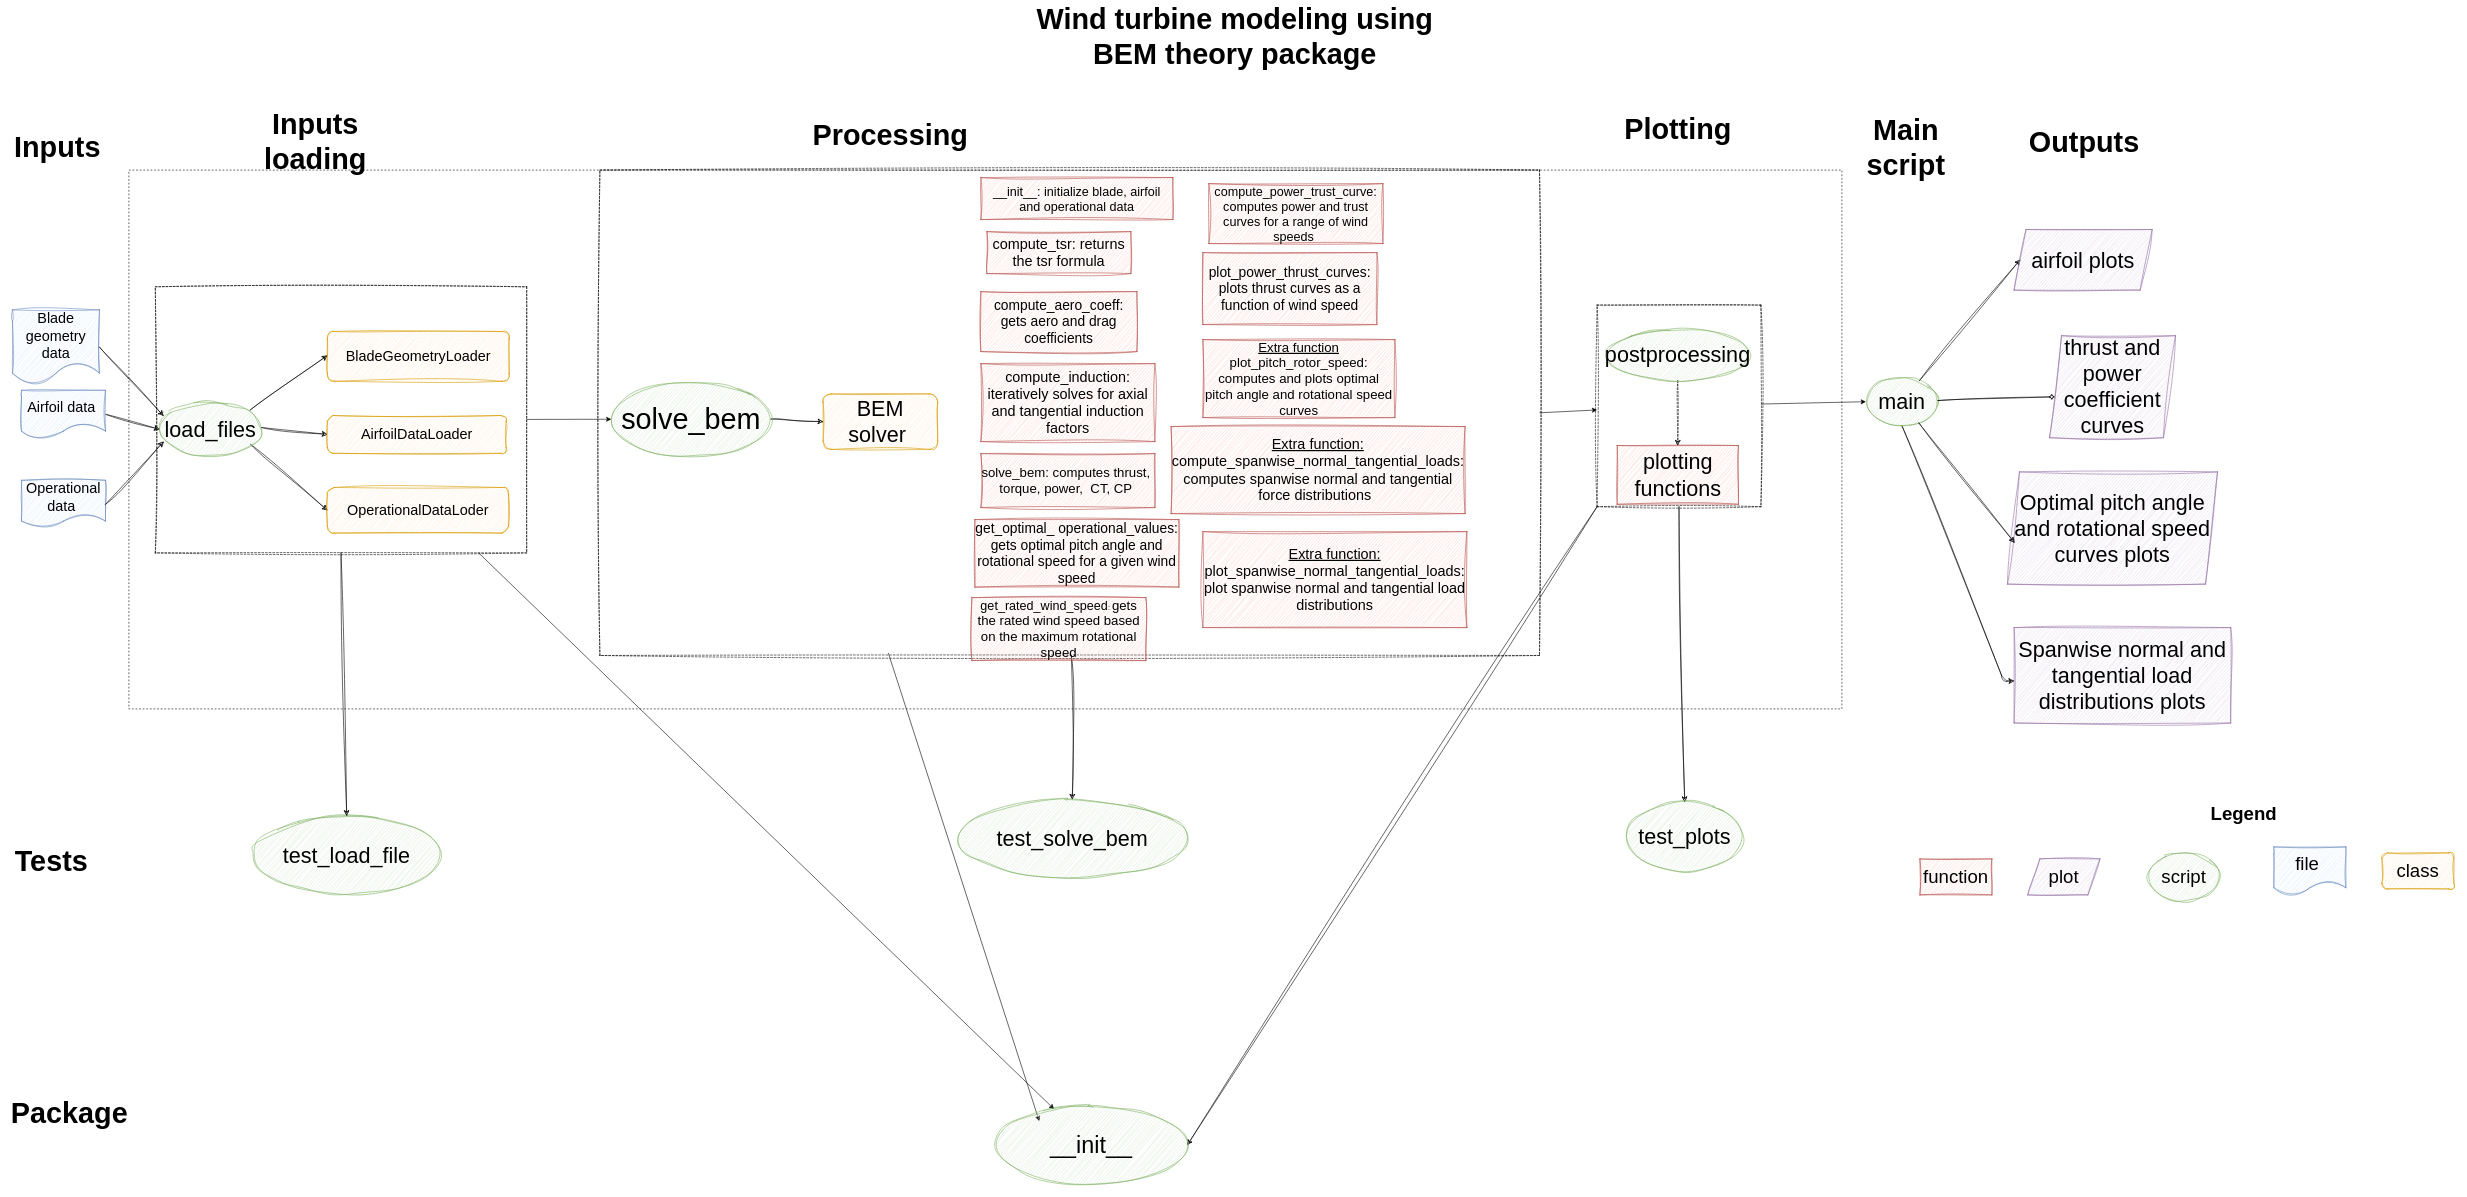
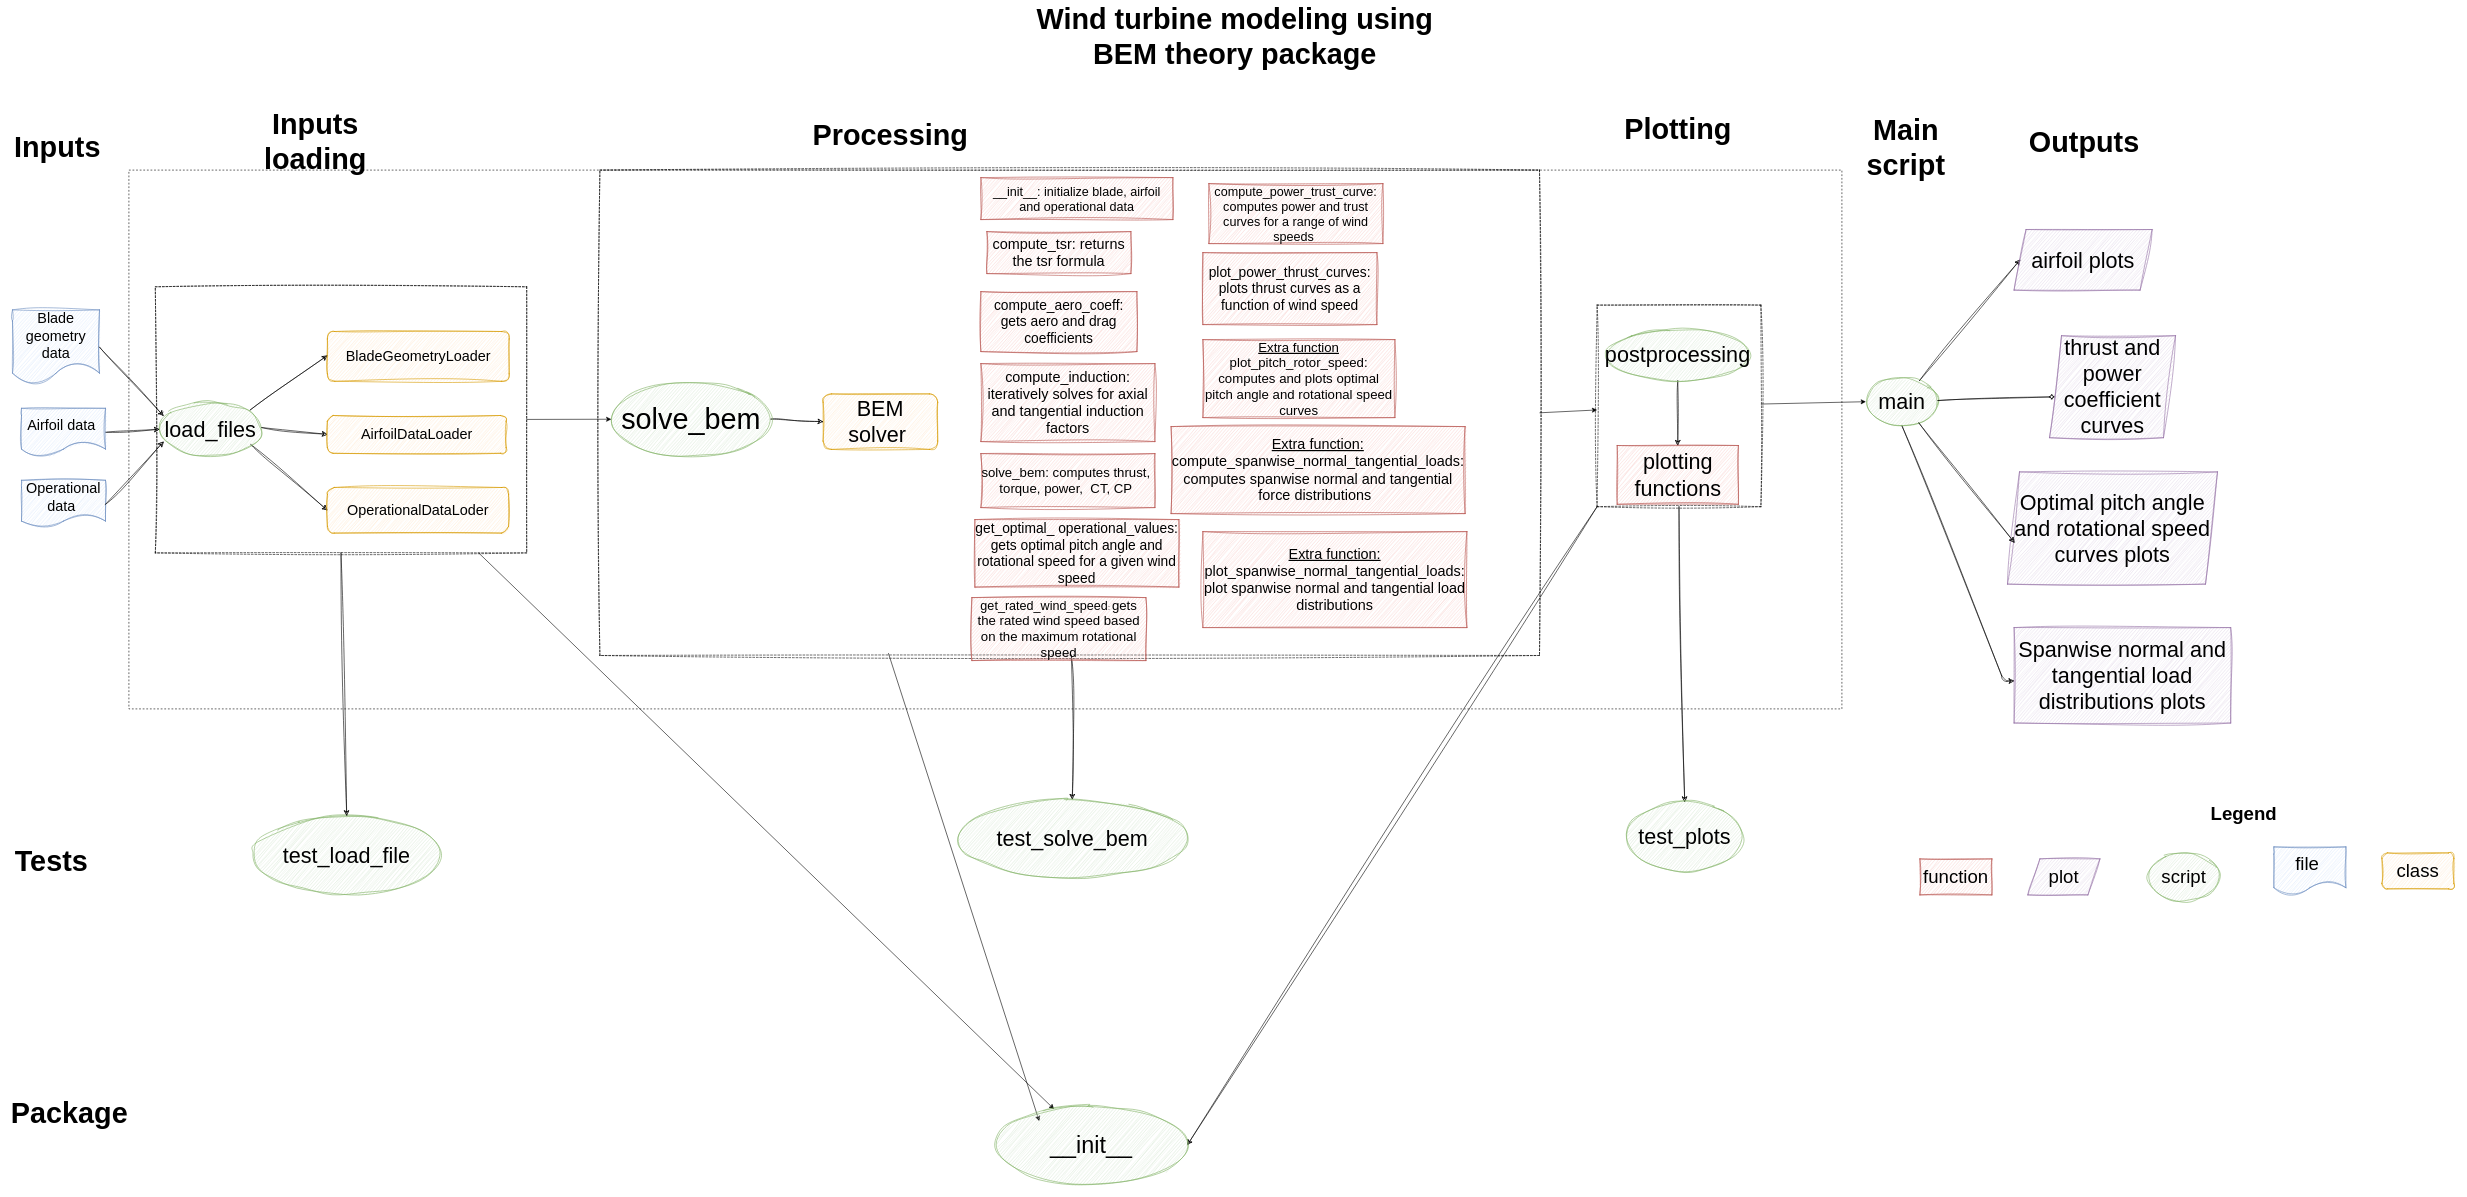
- <mxCell id="23" style="edgeStyle=none;html=1;exitX=0.5;exitY=1;exitDx=0;exitDy=0;entryX=0.5;entryY=0;entryDx=0;entryDy=0;sketch=1;curveFitting=1;jiggle=2;dashed=1;" parent="1" source="24" target="26" edge="1"><mxGeometry relative="1" as="geometry" /></mxCell>
+ <mxCell id="23" style="edgeStyle=none;html=1;exitX=0.5;exitY=1;exitDx=0;exitDy=0;entryX=0.5;entryY=0;entryDx=0;entryDy=0;sketch=1;curveFitting=1;jiggle=2;" parent="1" source="24" target="26" edge="1"><mxGeometry relative="1" as="geometry" /></mxCell>
- <mxCell id="5" value="&lt;font style=&quot;font-size: 24px;&quot;&gt;Airfoil data&amp;nbsp;&lt;/font&gt;" style="shape=document;whiteSpace=wrap;html=1;boundedLbl=1;fillColor=#dae8fc;strokeColor=#6c8ebf;fontSize=20;sketch=1;curveFitting=1;jiggle=2;" parent="1" vertex="1"><mxGeometry x="35" y="650" width="140" height="80" as="geometry" /></mxCell>
+ <mxCell id="5" value="&lt;font style=&quot;font-size: 24px;&quot;&gt;Airfoil data&amp;nbsp;&lt;/font&gt;" style="shape=document;whiteSpace=wrap;html=1;boundedLbl=1;fillColor=#dae8fc;strokeColor=#6c8ebf;fontSize=20;sketch=1;curveFitting=1;jiggle=2;" parent="1" vertex="1"><mxGeometry x="35" y="680" width="140" height="80" as="geometry" /></mxCell>
